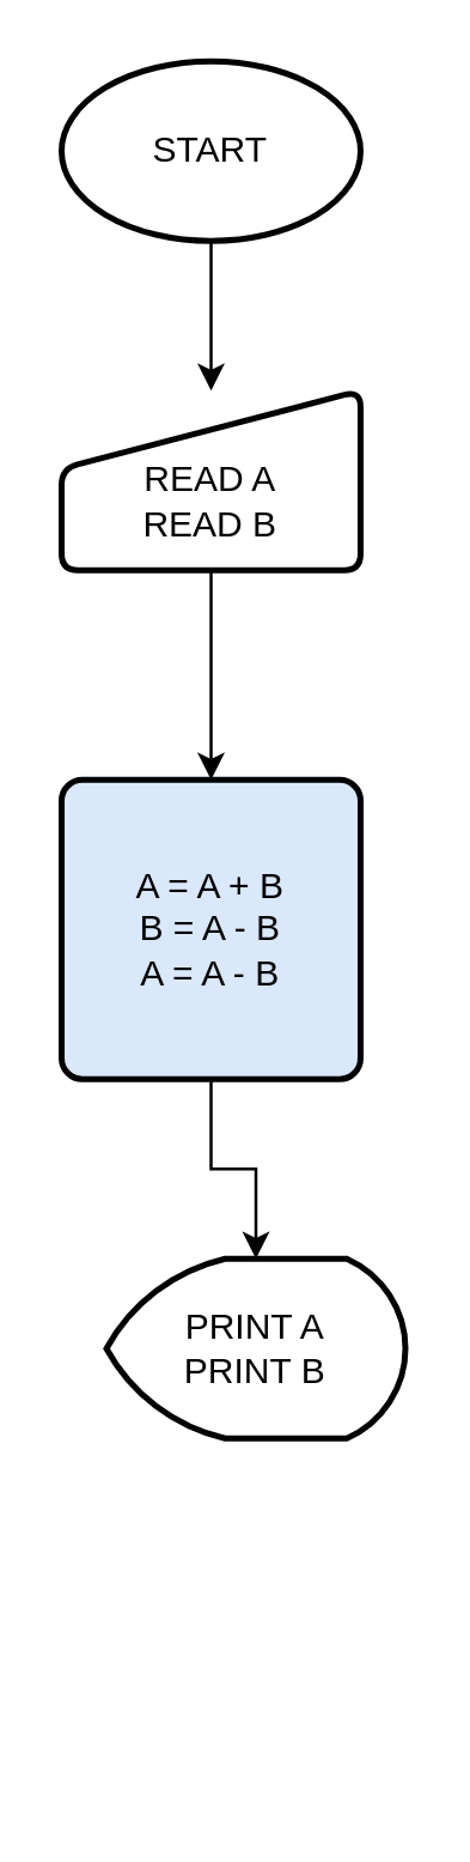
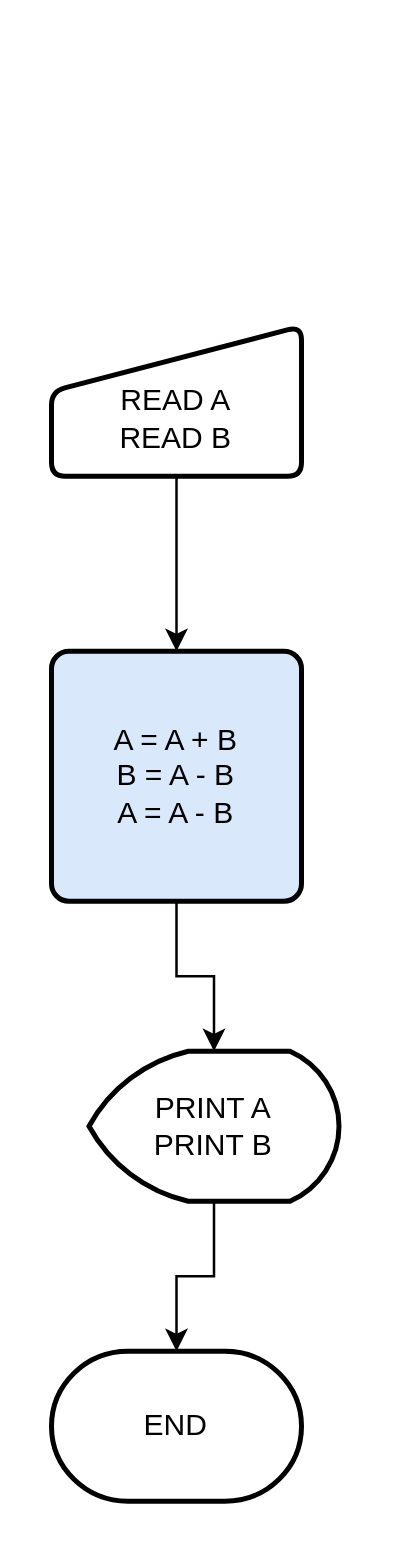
- <mxCell id="3" value="START" style="strokeWidth=2;html=1;shape=mxgraph.flowchart.start_1;whiteSpace=wrap;" vertex="1" parent="1"><mxGeometry x="20" y="20" width="100" height="60" as="geometry" /></mxCell>
- <mxCell id="2" value="" style="edgeStyle=orthogonalEdgeStyle;rounded=0;orthogonalLoop=1;jettySize=auto;html=1;" edge="1" parent="1" source="3" target="5"><mxGeometry relative="1" as="geometry" /></mxCell>
+ <mxCell id="8" value="" style="edgeStyle=orthogonalEdgeStyle;rounded=0;orthogonalLoop=1;jettySize=auto;html=1;" edge="1" parent="1" source="9" target="10"><mxGeometry relative="1" as="geometry" /></mxCell>
+ <mxCell id="10" value="END" style="strokeWidth=2;html=1;shape=mxgraph.flowchart.terminator;whiteSpace=wrap;" vertex="1" parent="1"><mxGeometry x="20" y="540" width="100" height="60" as="geometry" /></mxCell>
